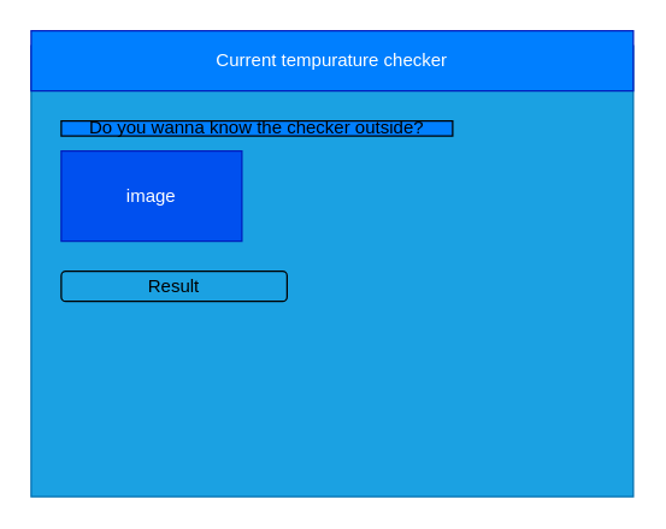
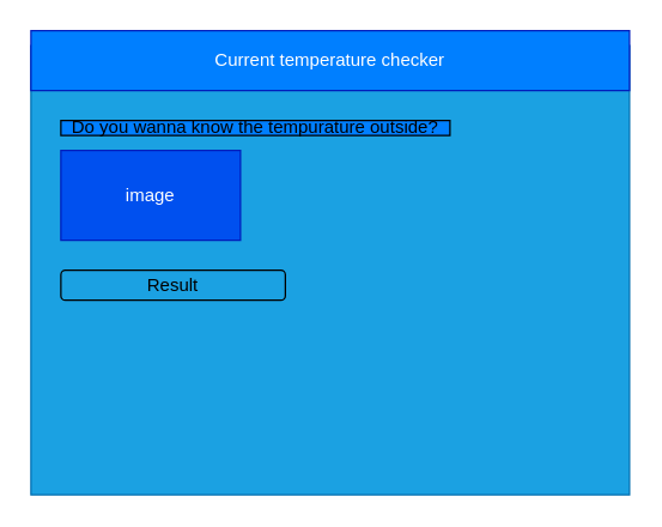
- <mxCell id="3" value="Current tempurature checker" style="rounded=0;whiteSpace=wrap;html=1;fillColor=#007FFF;fontColor=#ffffff;strokeColor=#001DBC;" parent="1" vertex="1"><mxGeometry x="20" y="20" width="400" height="40" as="geometry" /></mxCell>
+ <mxCell id="3" value="Current temperature checker" style="rounded=0;whiteSpace=wrap;html=1;fillColor=#007FFF;fontColor=#ffffff;strokeColor=#001DBC;" parent="1" vertex="1"><mxGeometry x="20" y="20" width="400" height="40" as="geometry" /></mxCell>
- <mxCell id="5" value="Do you wanna know the checker outside?" style="rounded=0;whiteSpace=wrap;html=1;fillColor=#007FFF;" parent="1" vertex="1"><mxGeometry x="40" y="80" width="260" height="10" as="geometry" /></mxCell>
+ <mxCell id="5" value="Do you wanna know the tempurature outside?" style="rounded=0;whiteSpace=wrap;html=1;fillColor=#007FFF;" parent="1" vertex="1"><mxGeometry x="40" y="80" width="260" height="10" as="geometry" /></mxCell>
